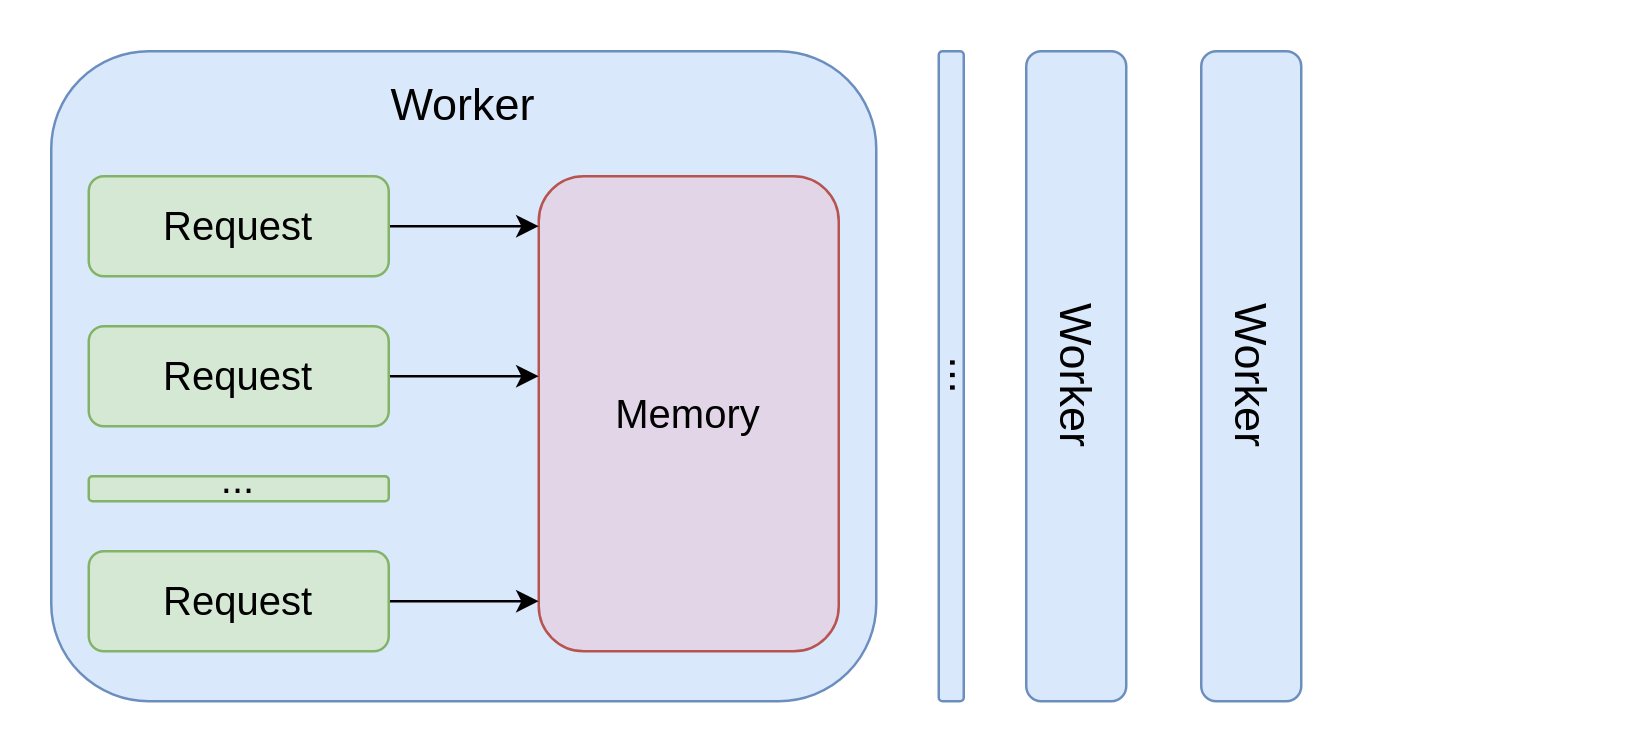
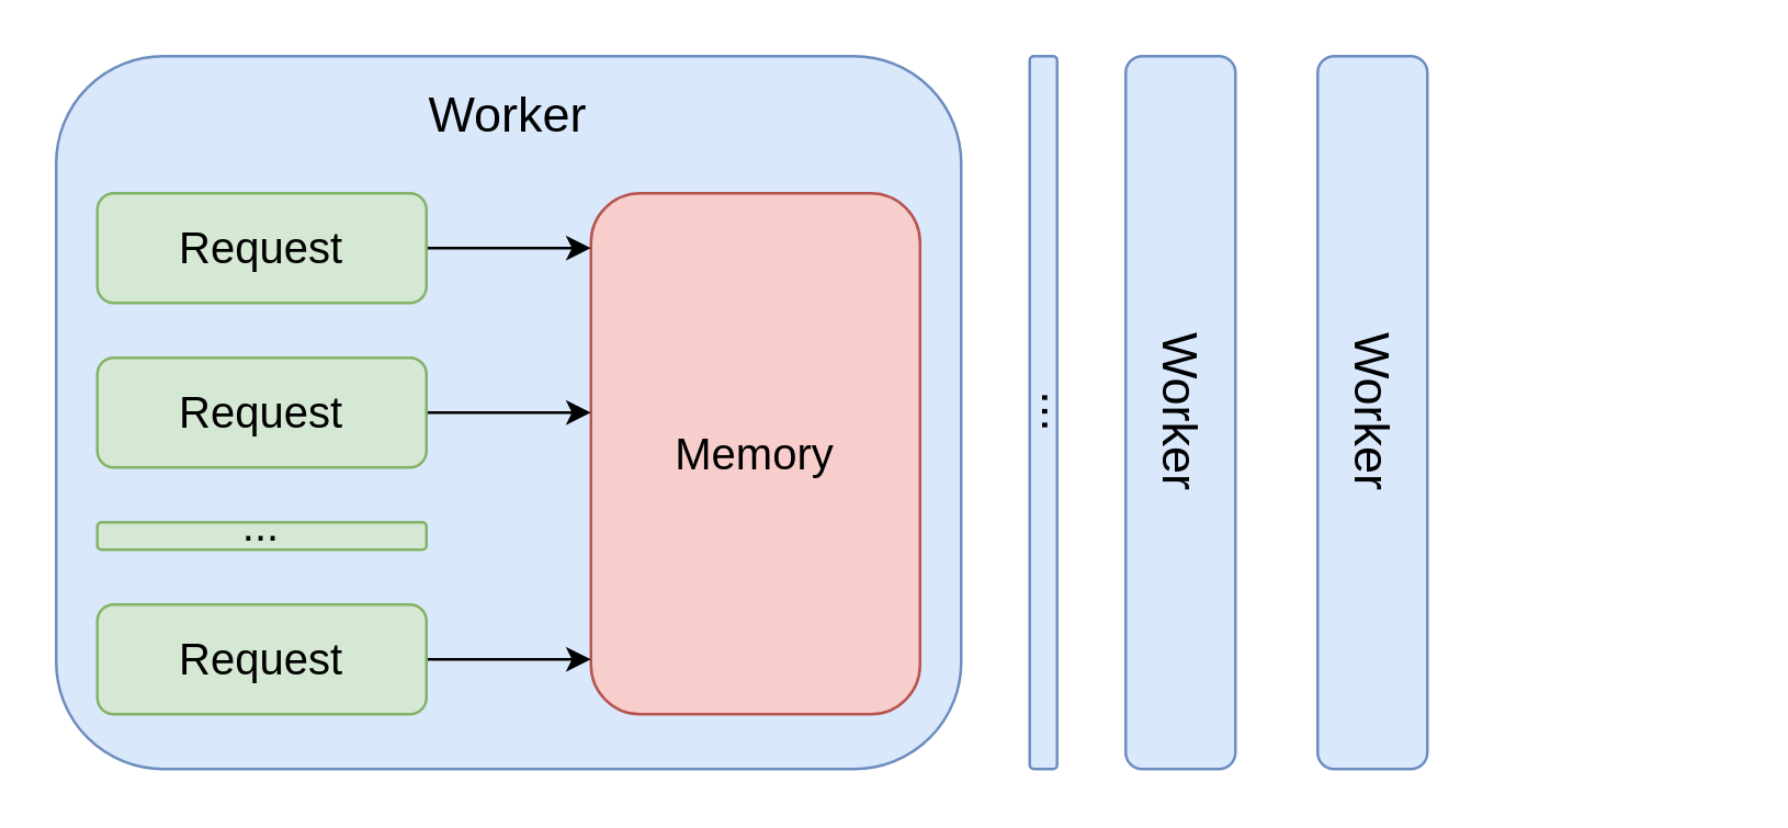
- <mxCell id="4" value="Memory" style="rounded=1;whiteSpace=wrap;html=1;fontSize=16;fillColor=#e1d5e7;strokeColor=#b85450;" vertex="1" parent="1"><mxGeometry x="215" y="70" width="120" height="190" as="geometry" /></mxCell>
+ <mxCell id="4" value="Memory" style="rounded=1;whiteSpace=wrap;html=1;fontSize=16;fillColor=#f8cecc;strokeColor=#b85450;" vertex="1" parent="1"><mxGeometry x="215" y="70" width="120" height="190" as="geometry" /></mxCell>
